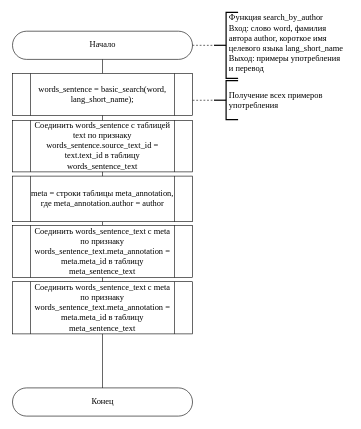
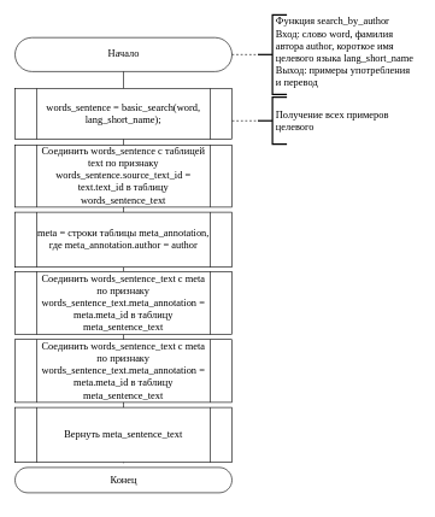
- <mxCell id="15" value="Получение всех примеров употребления" style="text;html=1;strokeColor=none;fillColor=none;align=left;verticalAlign=middle;whiteSpace=wrap;rounded=0;fontSize=14;fontFamily=Times New Roman;" parent="1" vertex="1"><mxGeometry x="379" y="117" width="200" height="100" as="geometry" /></mxCell>
+ <mxCell id="15" value="Получение всех примеров целевого" style="text;html=1;strokeColor=none;fillColor=none;align=left;verticalAlign=middle;whiteSpace=wrap;rounded=0;fontSize=14;fontFamily=Times New Roman;" parent="1" vertex="1"><mxGeometry x="379" y="117" width="200" height="100" as="geometry" /></mxCell>
+ <mxCell id="20" value="Вернуть meta_sentence_text" style="shape=process;whiteSpace=wrap;html=1;backgroundOutline=1;fontFamily=Times New Roman;fontSize=14;" parent="1" vertex="1"><mxGeometry x="20" y="563" width="300" height="76" as="geometry" /></mxCell>
- <mxCell id="11" value="&lt;font face=&quot;Times New Roman&quot;&gt;&lt;span style=&quot;font-size: 14px;&quot;&gt;Конец&lt;/span&gt;&lt;/font&gt;" style="html=1;dashed=0;whitespace=wrap;shape=mxgraph.dfd.start" parent="1" vertex="1"><mxGeometry x="20" y="646" width="300" height="47" as="geometry" /></mxCell>
+ <mxCell id="11" value="&lt;font face=&quot;Times New Roman&quot;&gt;&lt;span style=&quot;font-size: 14px;&quot;&gt;Конец&lt;/span&gt;&lt;/font&gt;" style="html=1;dashed=0;whitespace=wrap;shape=mxgraph.dfd.start" parent="1" vertex="1"><mxGeometry x="20" y="646" width="300" height="35" as="geometry" /></mxCell>
